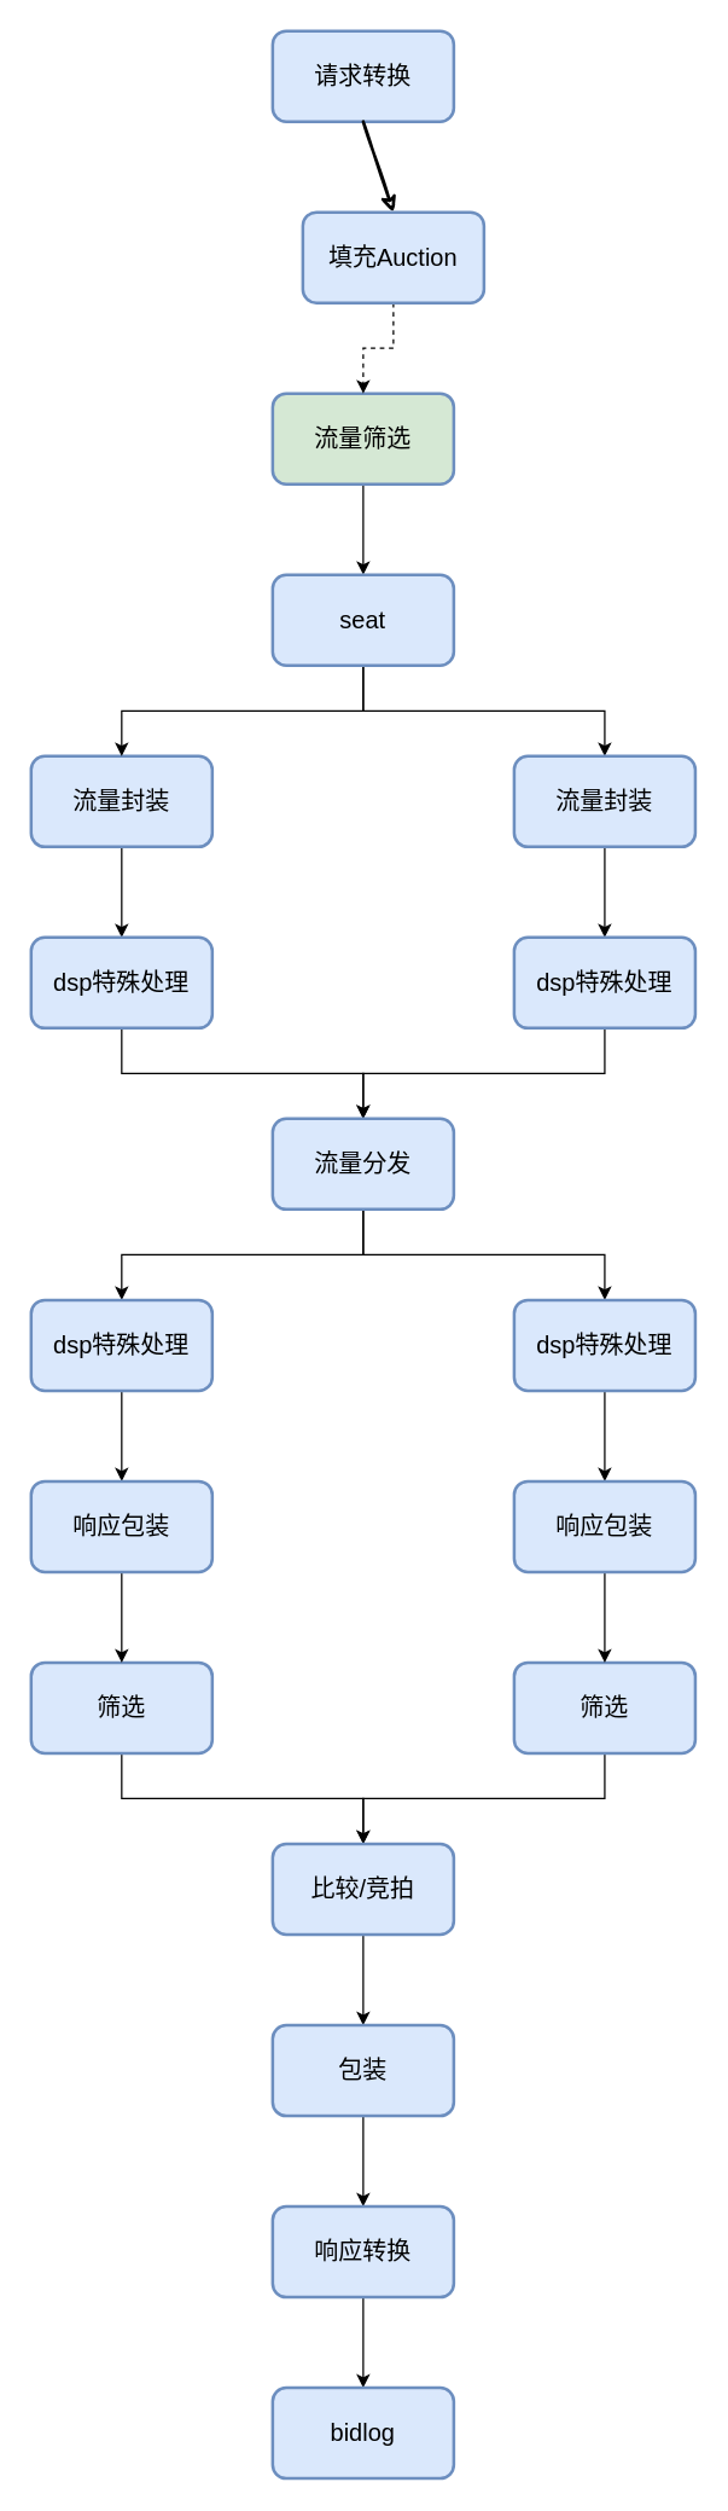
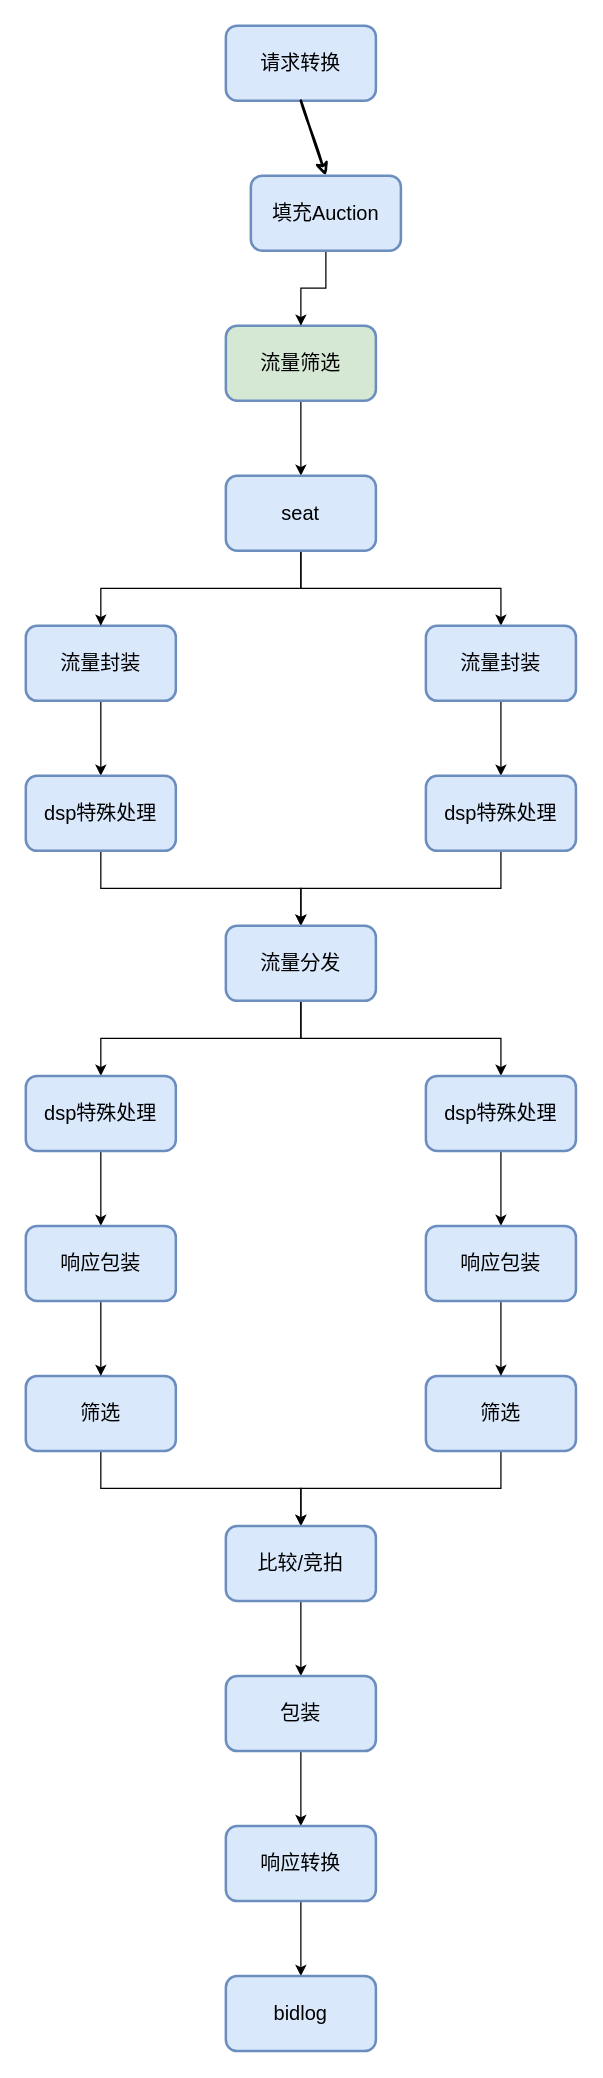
- <mxCell id="5" style="edgeStyle=orthogonalEdgeStyle;rounded=0;orthogonalLoop=1;jettySize=auto;html=1;exitX=0.5;exitY=1;exitDx=0;exitDy=0;entryX=0.5;entryY=0;entryDx=0;entryDy=0;dashed=1;" edge="1" parent="1" source="6" target="4"><mxGeometry relative="1" as="geometry" /></mxCell>
+ <mxCell id="5" style="edgeStyle=orthogonalEdgeStyle;rounded=0;orthogonalLoop=1;jettySize=auto;html=1;exitX=0.5;exitY=1;exitDx=0;exitDy=0;entryX=0.5;entryY=0;entryDx=0;entryDy=0;" edge="1" parent="1" source="6" target="4"><mxGeometry relative="1" as="geometry" /></mxCell>
